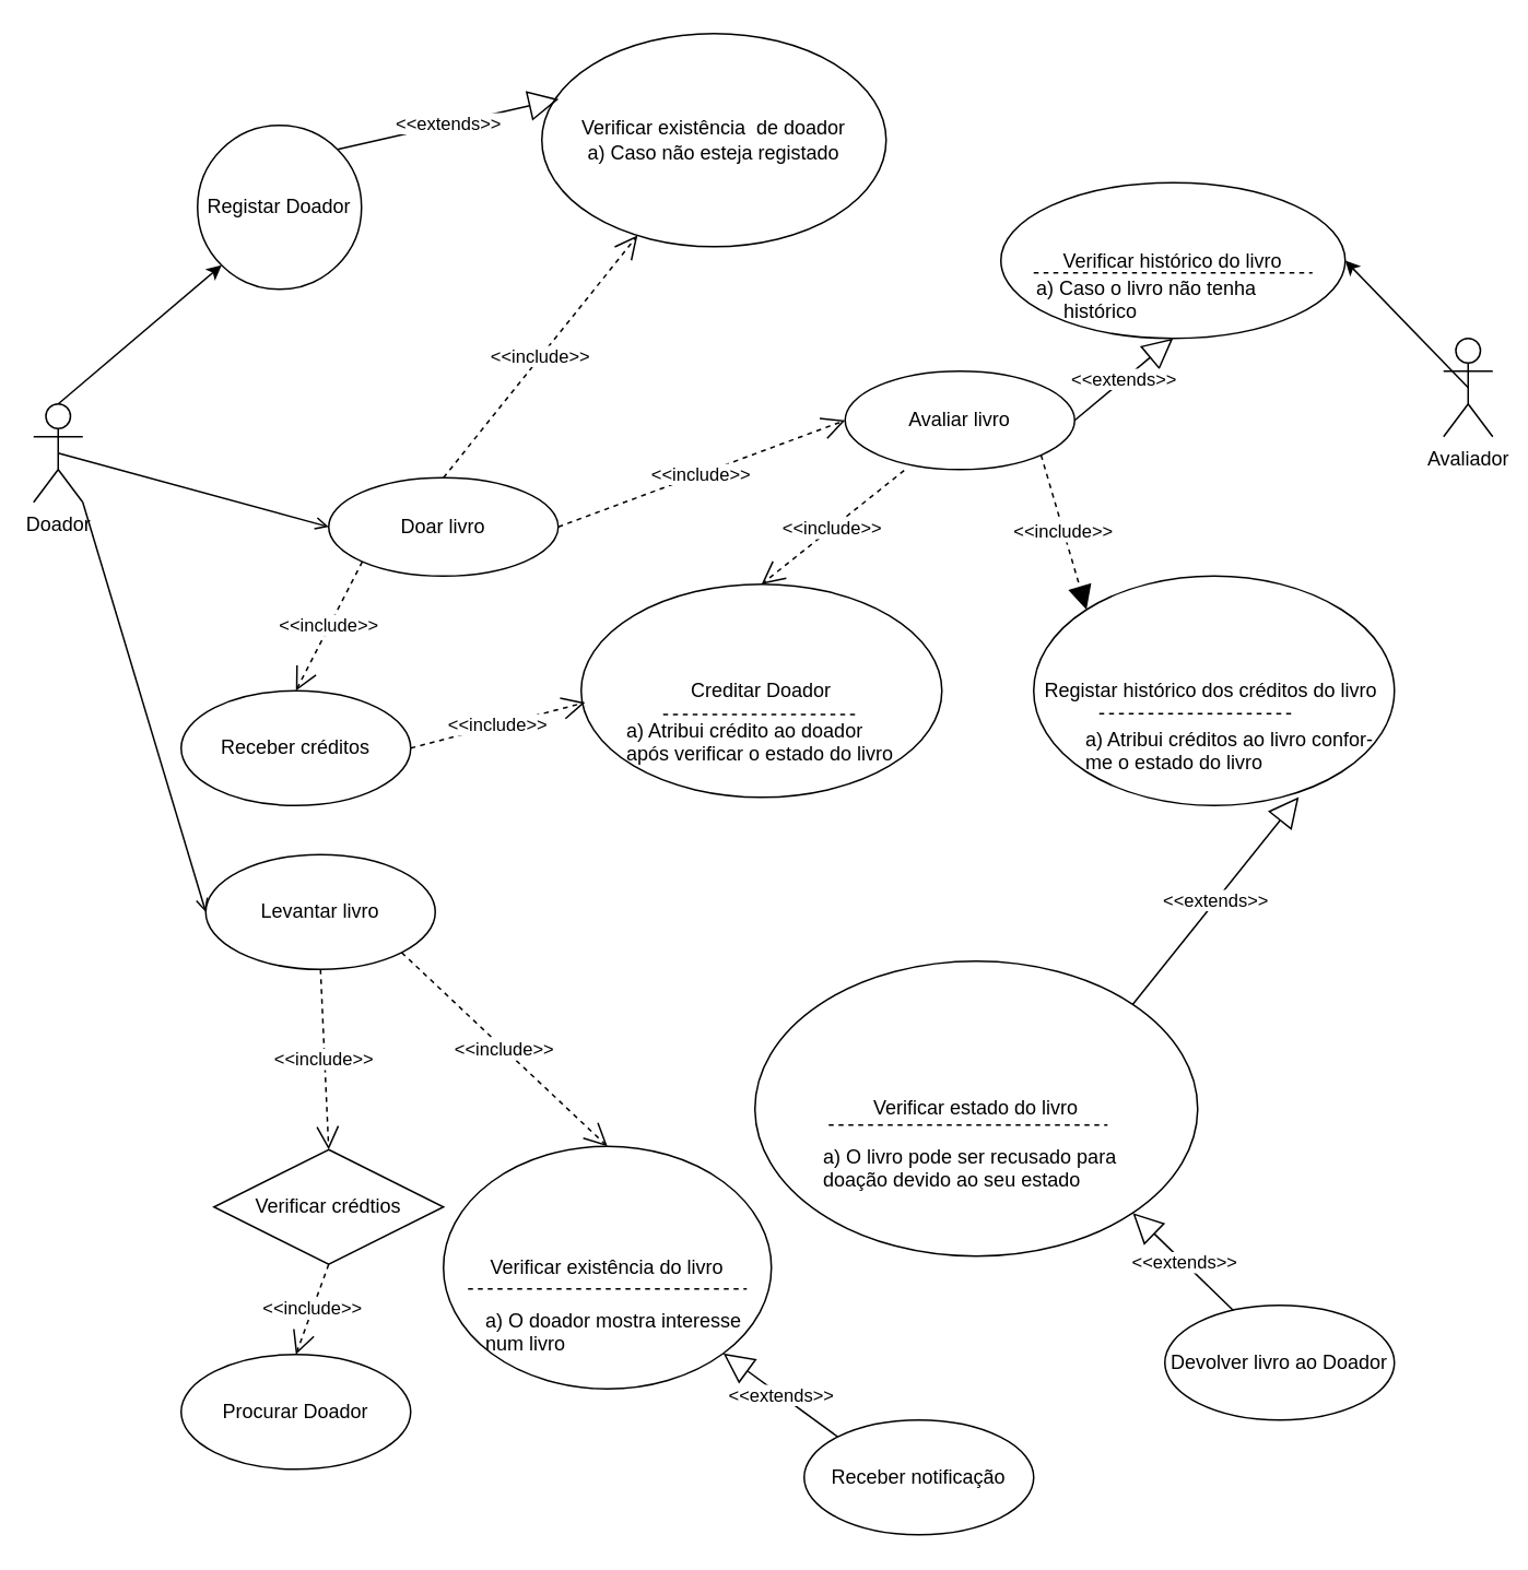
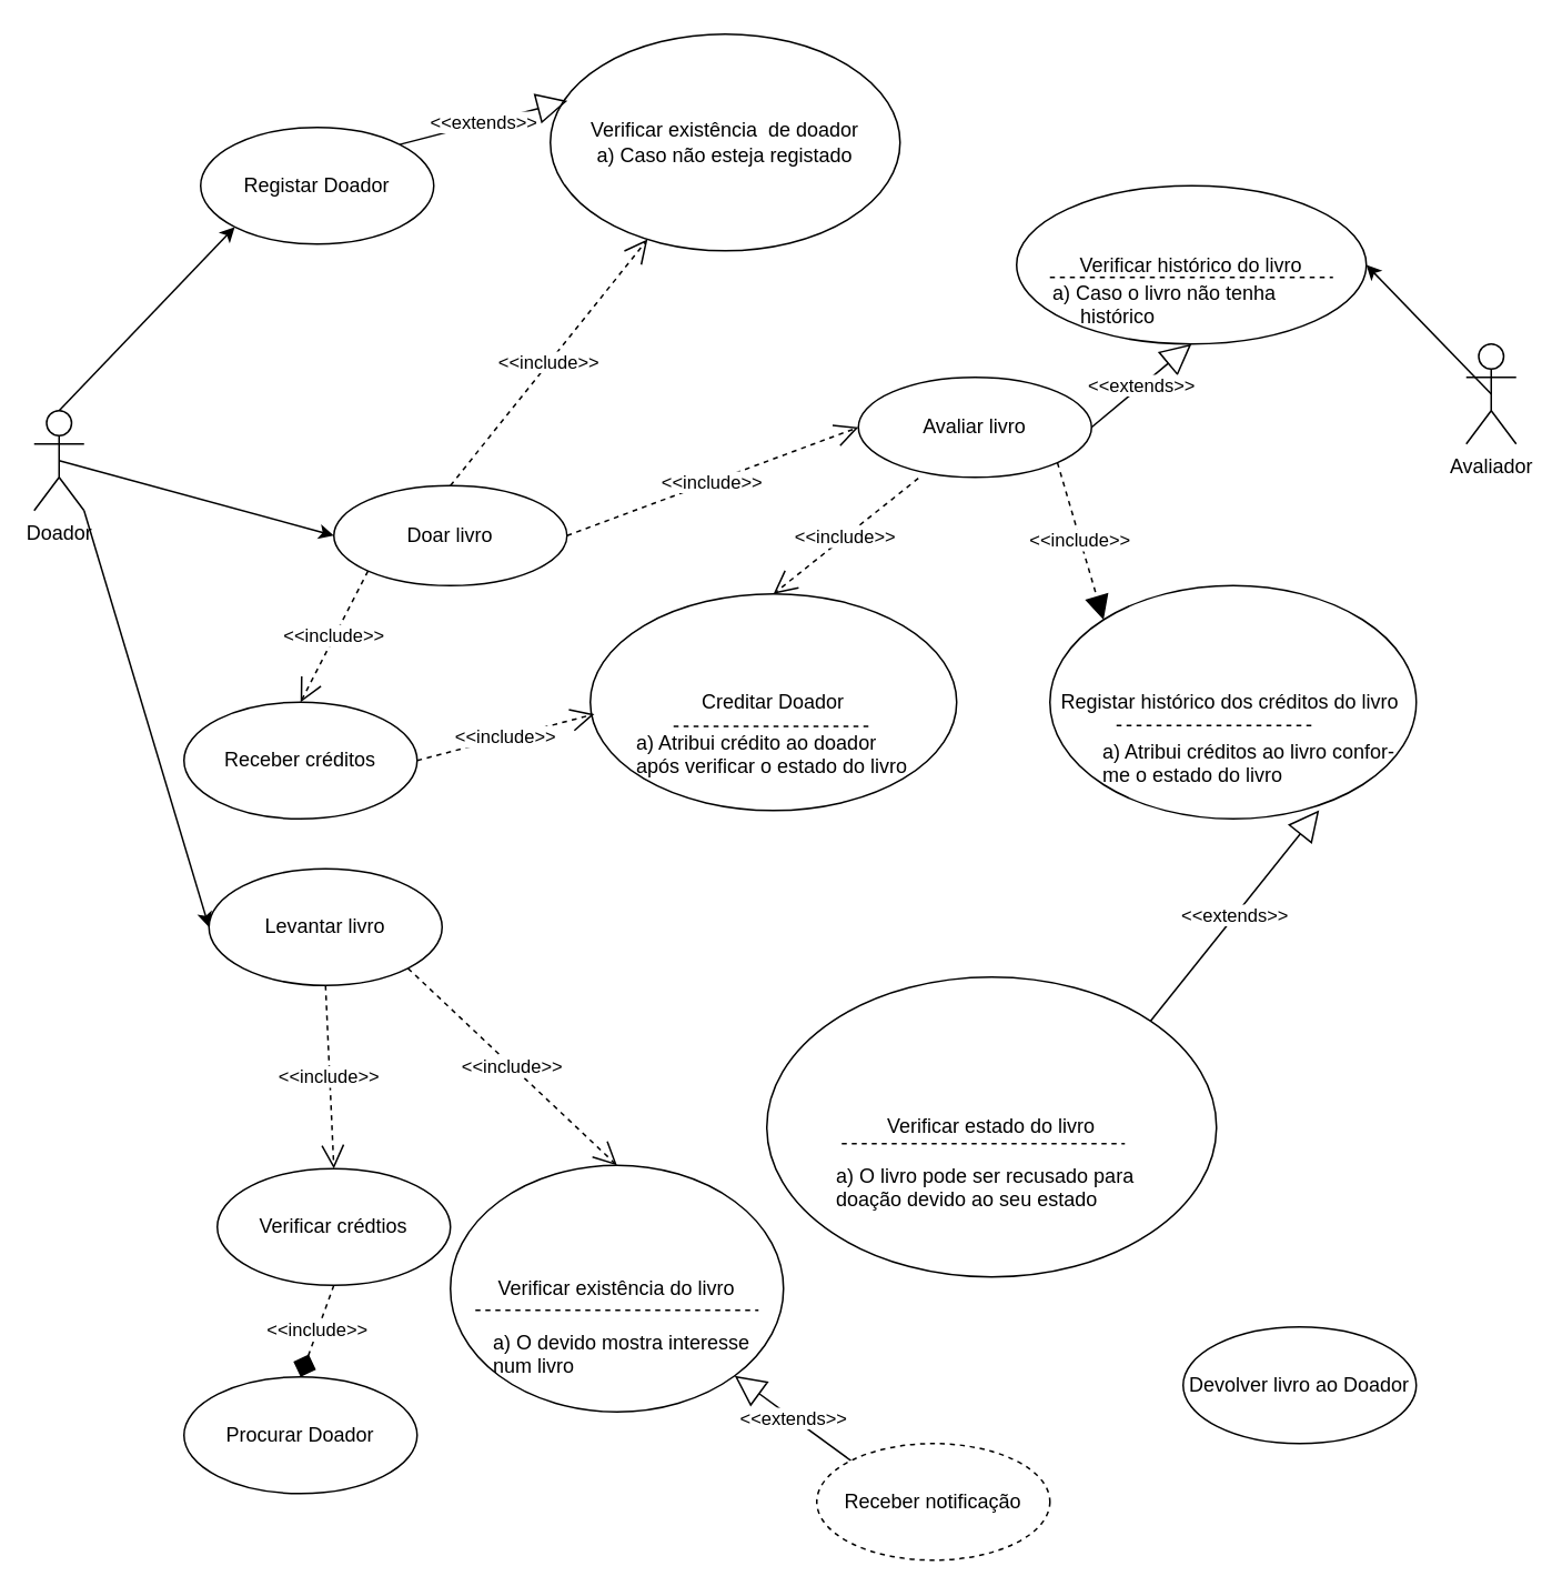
- <mxCell id="39" value="Registar Doador" style="ellipse;whiteSpace=wrap;html=1;" parent="1" vertex="1"><mxGeometry x="120" y="76" width="100" height="100" as="geometry" /></mxCell>
+ <mxCell id="39" value="Registar Doador" style="ellipse;whiteSpace=wrap;html=1;" parent="1" vertex="1"><mxGeometry x="120" y="76" width="140" height="70" as="geometry" /></mxCell>
- <mxCell id="3" value="" style="endArrow=open;html=1;entryX=0;entryY=0.5;entryDx=0;entryDy=0;exitX=0.5;exitY=0.5;exitDx=0;exitDy=0;exitPerimeter=0;" parent="1" source="2" target="4" edge="1"><mxGeometry width="50" height="50" relative="1" as="geometry"><mxPoint x="40" y="271" as="sourcePoint" /><mxPoint x="240" y="266" as="targetPoint" /></mxGeometry></mxCell>
+ <mxCell id="3" value="" style="endArrow=classic;html=1;entryX=0;entryY=0.5;entryDx=0;entryDy=0;exitX=0.5;exitY=0.5;exitDx=0;exitDy=0;exitPerimeter=0;" parent="1" source="2" target="4" edge="1"><mxGeometry width="50" height="50" relative="1" as="geometry"><mxPoint x="40" y="271" as="sourcePoint" /><mxPoint x="240" y="266" as="targetPoint" /></mxGeometry></mxCell>
- <mxCell id="26" value="" style="endArrow=open;html=1;exitX=1;exitY=1;exitDx=0;exitDy=0;exitPerimeter=0;entryX=0;entryY=0.5;entryDx=0;entryDy=0;" parent="1" source="2" target="27" edge="1"><mxGeometry width="50" height="50" relative="1" as="geometry"><mxPoint x="45" y="286" as="sourcePoint" /><mxPoint x="110" y="566" as="targetPoint" /></mxGeometry></mxCell>
+ <mxCell id="26" value="" style="endArrow=classic;html=1;exitX=1;exitY=1;exitDx=0;exitDy=0;exitPerimeter=0;entryX=0;entryY=0.5;entryDx=0;entryDy=0;" parent="1" source="2" target="27" edge="1"><mxGeometry width="50" height="50" relative="1" as="geometry"><mxPoint x="45" y="286" as="sourcePoint" /><mxPoint x="110" y="566" as="targetPoint" /></mxGeometry></mxCell>
- <mxCell id="29" value="Verificar crédtios" style="rhombus;whiteSpace=wrap;html=1;" parent="1" vertex="1"><mxGeometry x="130" y="701" width="140" height="70" as="geometry" /></mxCell>
+ <mxCell id="29" value="Verificar crédtios" style="ellipse;whiteSpace=wrap;html=1;" parent="1" vertex="1"><mxGeometry x="130" y="701" width="140" height="70" as="geometry" /></mxCell>
- <mxCell id="21" value="&amp;lt;&amp;lt;extends&amp;gt;&amp;gt;" style="endArrow=block;endSize=16;endFill=0;html=1;entryX=1;entryY=1;entryDx=0;entryDy=0;exitX=0.306;exitY=0.06;exitDx=0;exitDy=0;exitPerimeter=0;" parent="1" source="22" target="18" edge="1"><mxGeometry width="160" relative="1" as="geometry"><mxPoint x="750" y="796" as="sourcePoint" /><mxPoint x="737" y="766" as="targetPoint" /></mxGeometry></mxCell>
- <mxCell id="35" value="a) O doador mostra interesse&lt;br&gt;num livro&lt;br&gt;" style="text;html=1;resizable=0;points=[];autosize=1;align=left;verticalAlign=top;spacingTop=-4;" parent="1" vertex="1"><mxGeometry x="294" y="796" width="170" height="30" as="geometry" /></mxCell>
+ <mxCell id="35" value="a) O devido mostra interesse&lt;br&gt;num livro&lt;br&gt;" style="text;html=1;resizable=0;points=[];autosize=1;align=left;verticalAlign=top;spacingTop=-4;" parent="1" vertex="1"><mxGeometry x="294" y="796" width="170" height="30" as="geometry" /></mxCell>
- <mxCell id="30" value="&amp;lt;&amp;lt;include&amp;gt;&amp;gt;" style="endArrow=open;endSize=12;dashed=1;html=1;exitX=0.5;exitY=1;exitDx=0;exitDy=0;entryX=0.5;entryY=0;entryDx=0;entryDy=0;" parent="1" source="29" target="31" edge="1"><mxGeometry width="160" relative="1" as="geometry"><mxPoint x="160" y="771" as="sourcePoint" /><mxPoint x="120" y="846" as="targetPoint" /></mxGeometry></mxCell>
+ <mxCell id="30" value="&amp;lt;&amp;lt;include&amp;gt;&amp;gt;" style="endArrow=diamond;endSize=12;dashed=1;html=1;exitX=0.5;exitY=1;exitDx=0;exitDy=0;entryX=0.5;entryY=0;entryDx=0;entryDy=0;" parent="1" source="29" target="31" edge="1"><mxGeometry width="160" relative="1" as="geometry"><mxPoint x="160" y="771" as="sourcePoint" /><mxPoint x="120" y="846" as="targetPoint" /></mxGeometry></mxCell>
- <mxCell id="37" value="Receber notificação" style="ellipse;whiteSpace=wrap;html=1;" parent="1" vertex="1"><mxGeometry x="490" y="866" width="140" height="70" as="geometry" /></mxCell>
+ <mxCell id="37" value="Receber notificação" style="ellipse;whiteSpace=wrap;html=1;dashed=1;" parent="1" vertex="1"><mxGeometry x="490" y="866" width="140" height="70" as="geometry" /></mxCell>
